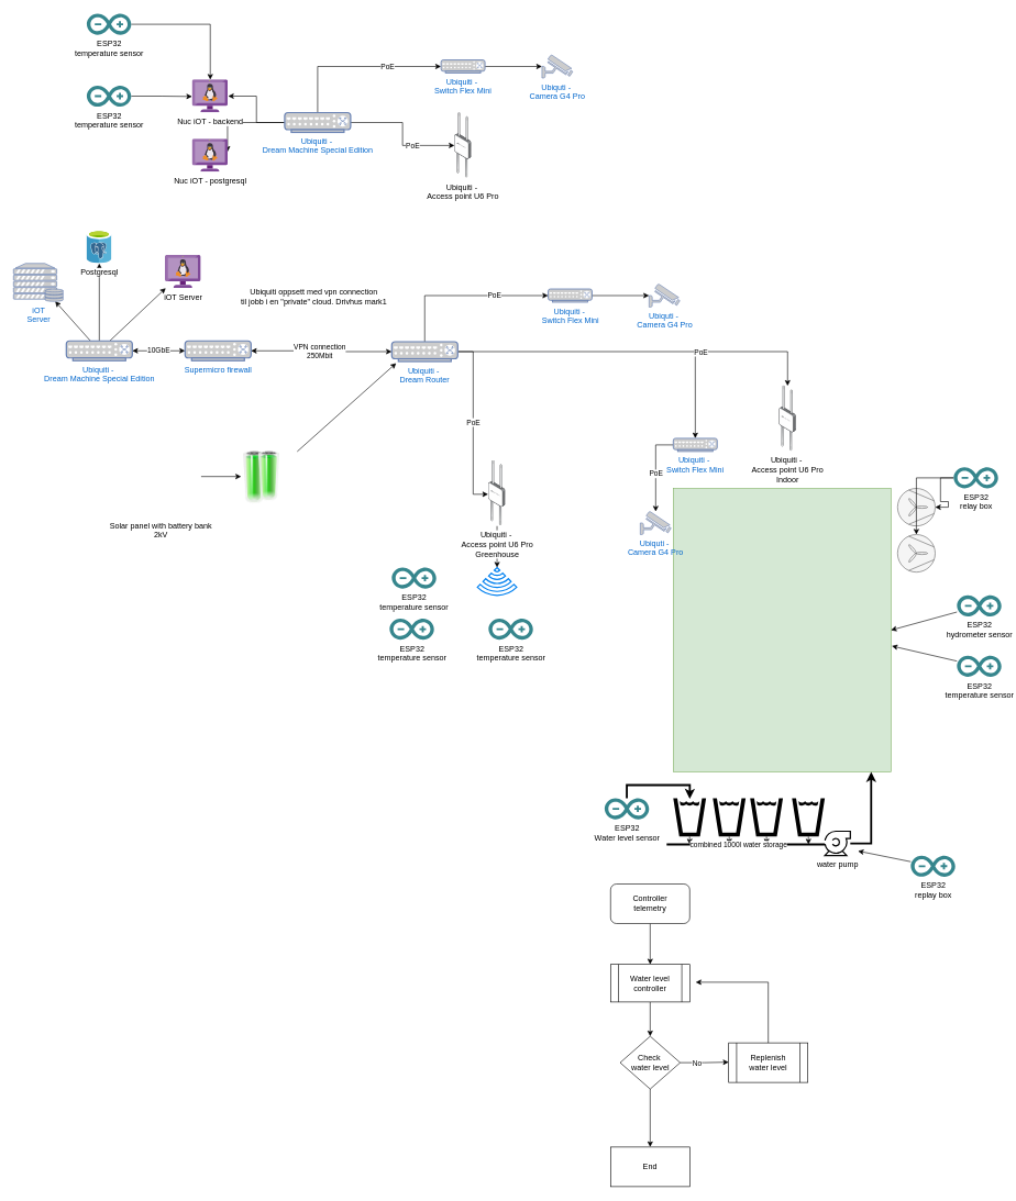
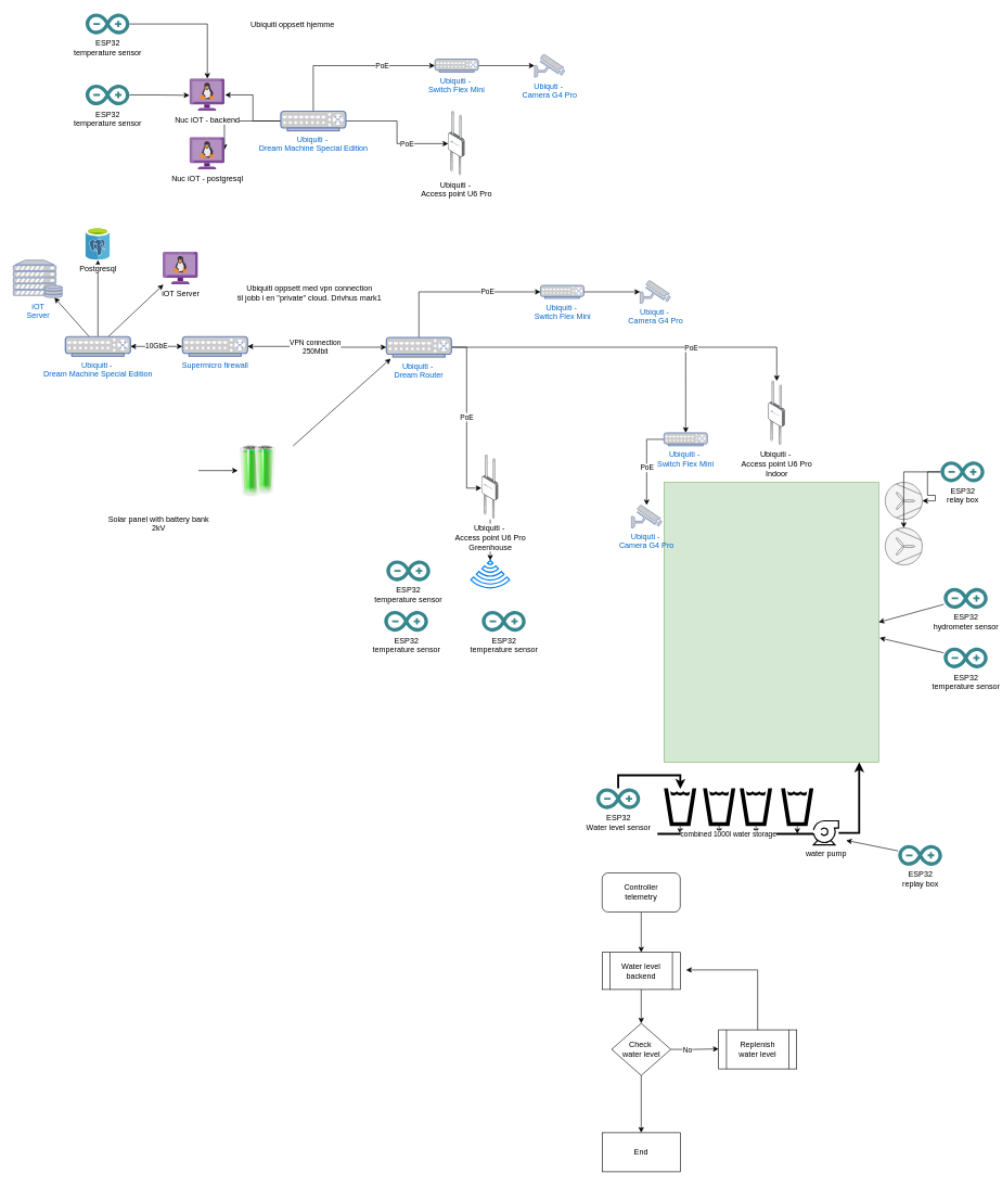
+ <mxCell id="48" value="Ubiquiti oppsett hjemme" style="text;html=1;align=center;verticalAlign=middle;resizable=0;points=[];autosize=1;strokeColor=none;fillColor=none;" vertex="1" parent="1"><mxGeometry x="373.75" y="22" width="150" height="30" as="geometry" /></mxCell>
- <mxCell id="103" value="Water level&lt;br&gt;controller" style="shape=process;whiteSpace=wrap;html=1;backgroundOutline=1;" vertex="1" parent="1"><mxGeometry x="925" y="1462" width="120" height="57" as="geometry" /></mxCell>
+ <mxCell id="103" value="Water level&lt;br&gt;backend" style="shape=process;whiteSpace=wrap;html=1;backgroundOutline=1;" vertex="1" parent="1"><mxGeometry x="925" y="1462" width="120" height="57" as="geometry" /></mxCell>
